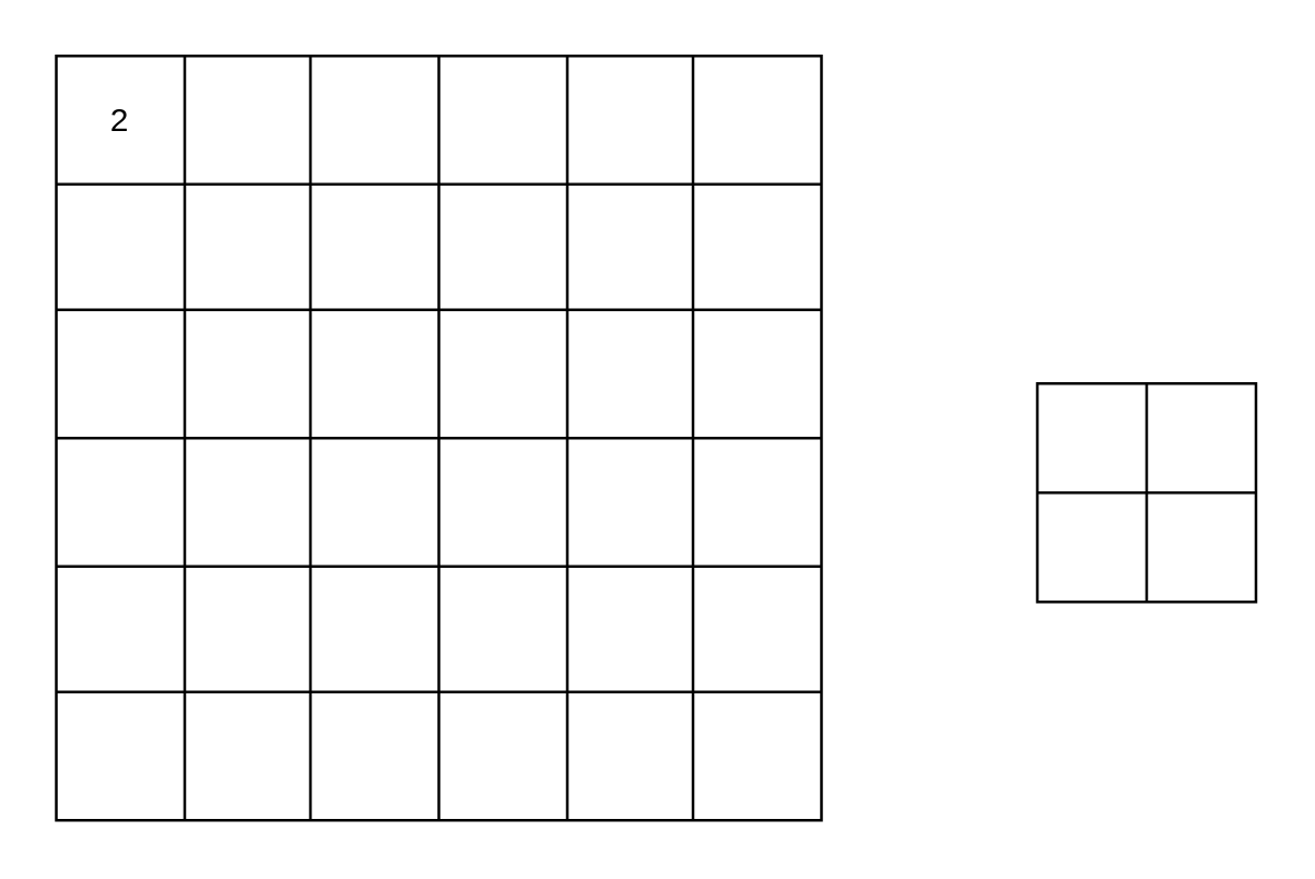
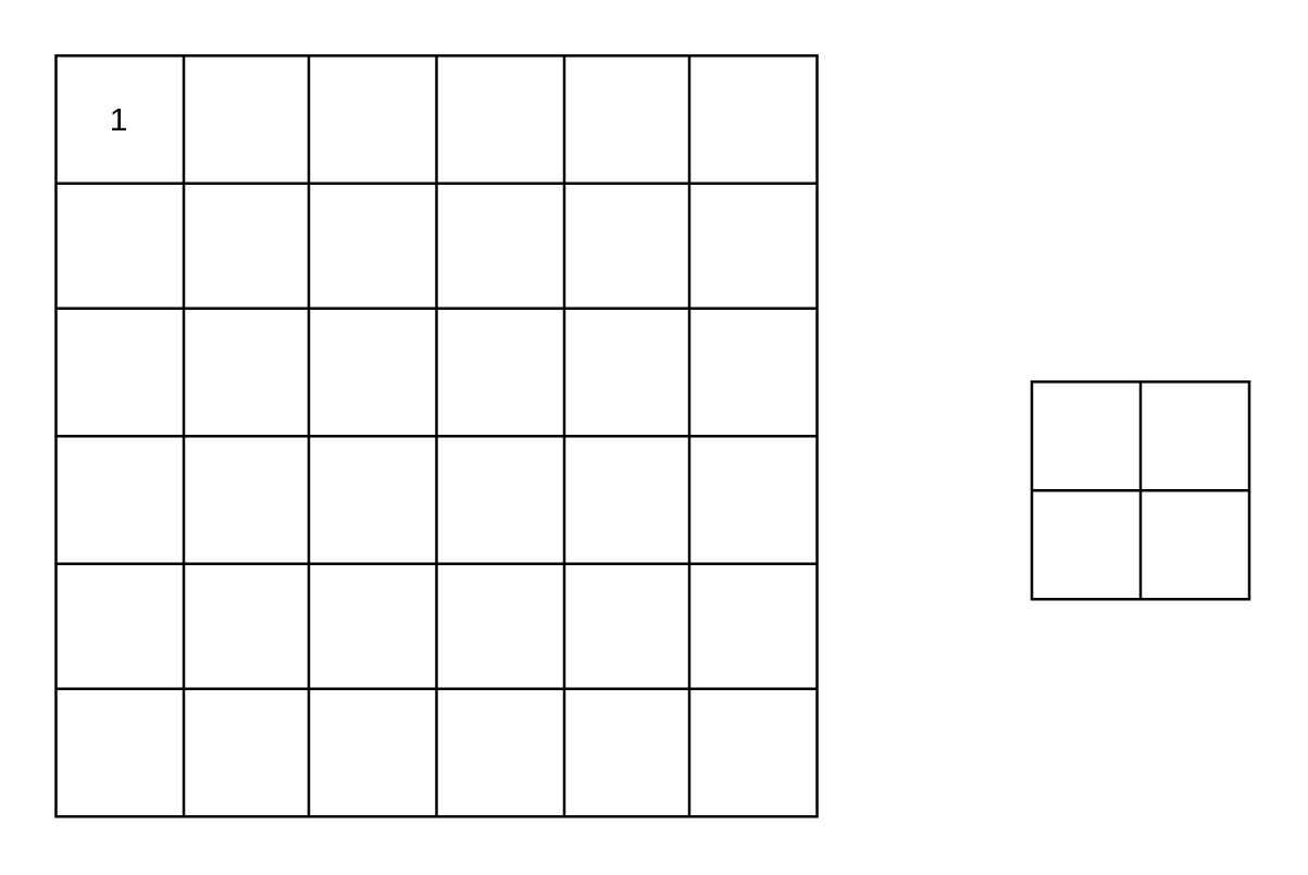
- <mxCell id="4" value="2" style="shape=partialRectangle;html=1;whiteSpace=wrap;connectable=0;strokeColor=inherit;overflow=hidden;fillColor=none;top=0;left=0;bottom=0;right=0;pointerEvents=1;" vertex="1" parent="3"><mxGeometry width="47" height="47" as="geometry"><mxRectangle width="47" height="47" as="alternateBounds" /></mxGeometry></mxCell>
+ <mxCell id="4" value="1" style="shape=partialRectangle;html=1;whiteSpace=wrap;connectable=0;strokeColor=inherit;overflow=hidden;fillColor=none;top=0;left=0;bottom=0;right=0;pointerEvents=1;" vertex="1" parent="3"><mxGeometry width="47" height="47" as="geometry"><mxRectangle width="47" height="47" as="alternateBounds" /></mxGeometry></mxCell>
